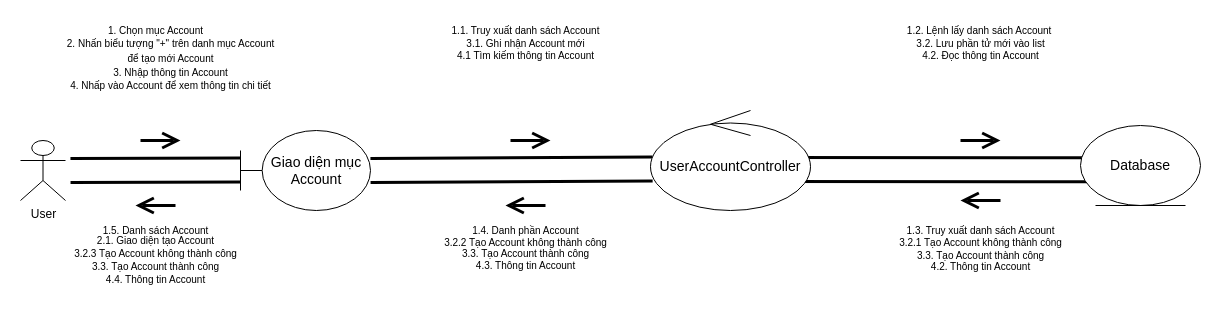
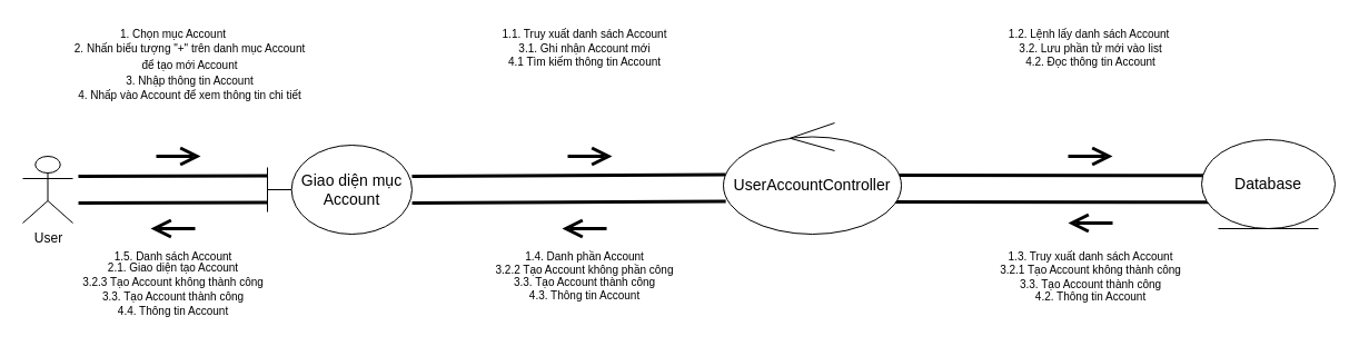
- <mxCell id="27" value="&lt;font style=&quot;font-size: 10px&quot;&gt;3.2.2 Tạo Account không thành công&lt;/font&gt;" style="text;html=1;align=center;verticalAlign=middle;resizable=0;points=[];autosize=1;" parent="1" vertex="1"><mxGeometry x="435" y="232" width="180" height="20" as="geometry" /></mxCell>
+ <mxCell id="27" value="&lt;font style=&quot;font-size: 10px&quot;&gt;3.2.2 Tạo Account không phần công&lt;/font&gt;" style="text;html=1;align=center;verticalAlign=middle;resizable=0;points=[];autosize=1;" parent="1" vertex="1"><mxGeometry x="435" y="232" width="180" height="20" as="geometry" /></mxCell>
